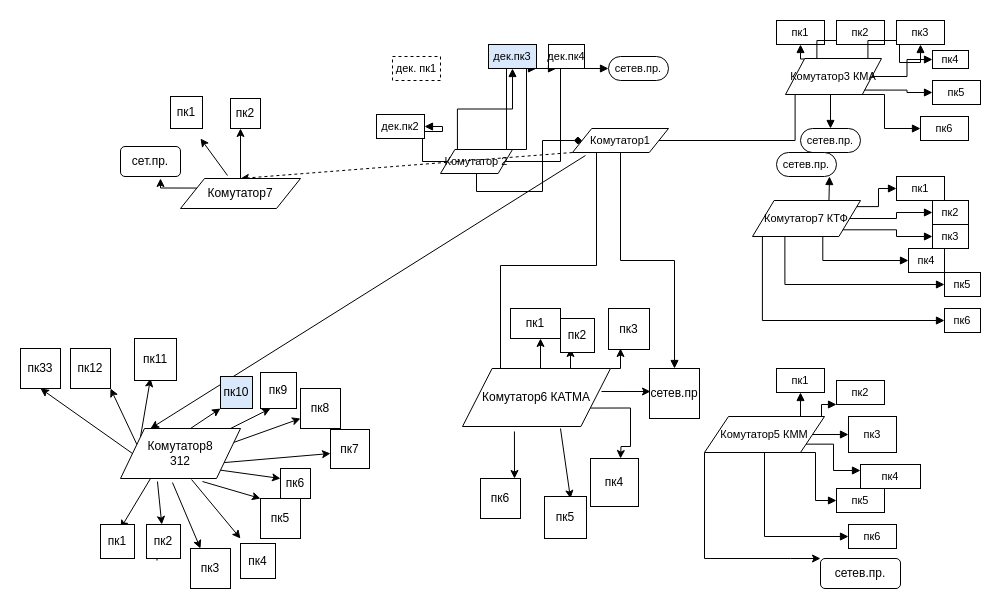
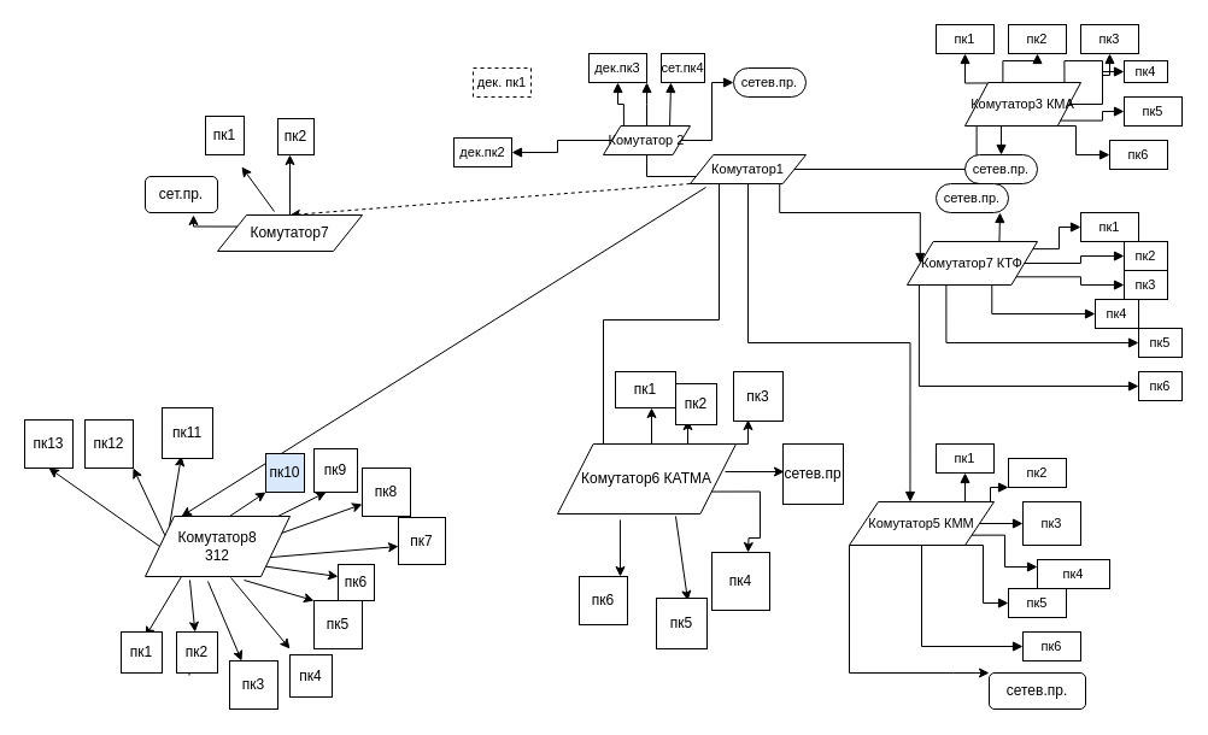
- <mxCell id="8" value="дек.пк3" style="html=1;whiteSpace=wrap;fontSize=11;fontColor=#000000;spacing=3;strokeOpacity=100;fillColor=#dae8fc;" vertex="1" parent="1"><mxGeometry x="488" y="44" width="48" height="24" as="geometry" /></mxCell>
+ <mxCell id="8" value="дек.пк3" style="html=1;whiteSpace=wrap;;fontSize=11;fontColor=#000000;spacing=3;strokeOpacity=100;" vertex="1" parent="1"><mxGeometry x="488" y="44" width="48" height="24" as="geometry" /></mxCell>
- <mxCell id="9" value="дек.пк4" style="html=1;whiteSpace=wrap;;fontSize=11;fontColor=#000000;spacing=3;strokeOpacity=100;" vertex="1" parent="1"><mxGeometry x="548" y="44" width="36" height="24" as="geometry" /></mxCell>
+ <mxCell id="9" value="сет.пк4" style="html=1;whiteSpace=wrap;;fontSize=11;fontColor=#000000;spacing=3;strokeOpacity=100;" vertex="1" parent="1"><mxGeometry x="548" y="44" width="36" height="24" as="geometry" /></mxCell>
- <mxCell id="17" value="Комутатор3 КМА" style="html=1;whiteSpace=wrap;shape=parallelogram;perimeter=parallelogramPerimeter;anchorPointDirection=0;fontSize=11;fontColor=#000000;spacing=3;strokeOpacity=100;" vertex="1" parent="1"><mxGeometry x="785" y="58" width="96" height="36" as="geometry" /></mxCell>
+ <mxCell id="17" value="Комутатор3 КМА" style="html=1;whiteSpace=wrap;shape=parallelogram;perimeter=parallelogramPerimeter;anchorPointDirection=0;fontSize=11;fontColor=#000000;spacing=3;strokeOpacity=100;" vertex="1" parent="1"><mxGeometry x="800" y="68" width="96" height="36" as="geometry" /></mxCell>
- <mxCell id="2" value="Комутатор 2" style="html=1;whiteSpace=wrap;shape=parallelogram;perimeter=parallelogramPerimeter;anchorPointDirection=0;fontSize=11;fontColor=#000000;spacing=3;strokeOpacity=100;" vertex="1" parent="1"><mxGeometry x="440" y="149" width="72" height="24" as="geometry" /></mxCell>
+ <mxCell id="2" value="Комутатор 2" style="html=1;whiteSpace=wrap;shape=parallelogram;perimeter=parallelogramPerimeter;anchorPointDirection=0;fontSize=11;fontColor=#000000;spacing=3;strokeOpacity=100;" vertex="1" parent="1"><mxGeometry x="500" y="104" width="72" height="24" as="geometry" /></mxCell>
+ <mxCell id="32" value="" style="html=1;jettySize=18;fontSize=11;strokeOpacity=100;rounded=1;arcSize=0;edgeStyle=orthogonalEdgeStyle;startArrow=none;;endArrow=block;endFill=1;;exitX=0.787;exitY=1.025;exitPerimeter=1;entryX=0.039;entryY=0.5;entryPerimeter=1;" edge="1" parent="1" source="15" target="35"><mxGeometry width="100" height="100" relative="1" as="geometry" /></mxCell>
+ <mxCell id="33" value="  " style="text;html=1;resizable=0;labelBackgroundColor=#ffffff;align=center;verticalAlign=middle;fontColor=#000000ff;;fontSize=12.8;" vertex="1" parent="32"><mxGeometry x="0.953" relative="1" as="geometry" /></mxCell>
+ <mxCell id="34" value="  " style="text;html=1;resizable=0;labelBackgroundColor=#ffffff;align=center;verticalAlign=middle;fontColor=#000000ff;;fontSize=12.8;" vertex="1" parent="32"><mxGeometry x="0.868" relative="1" as="geometry" /></mxCell>
- <mxCell id="50" value="" style="html=1;jettySize=18;fontSize=11;strokeOpacity=100;rounded=1;arcSize=0;edgeStyle=orthogonalEdgeStyle;startArrow=none;endArrow=block;endFill=1;exitX=0.5;exitY=1.025;exitPerimeter=1;" edge="1" parent="1" source="15" target="80"><mxGeometry width="100" height="100" relative="1" as="geometry" /></mxCell>
+ <mxCell id="50" value="" style="html=1;jettySize=18;fontSize=11;strokeOpacity=100;rounded=1;arcSize=0;edgeStyle=orthogonalEdgeStyle;startArrow=none;;endArrow=block;endFill=1;;exitX=0.5;exitY=1.025;exitPerimeter=1;entryX=0.418;entryY=-0.017;entryPerimeter=1;" edge="1" parent="1" source="15" target="52"><mxGeometry width="100" height="100" relative="1" as="geometry" /></mxCell>
- <mxCell id="117" value="пк33" style="whiteSpace=wrap;html=1;aspect=fixed;" vertex="1" parent="1"><mxGeometry x="20" y="348" width="40" height="40" as="geometry" /></mxCell>
+ <mxCell id="117" value="пк13" style="whiteSpace=wrap;html=1;aspect=fixed;" vertex="1" parent="1"><mxGeometry x="20" y="348" width="40" height="40" as="geometry" /></mxCell>
